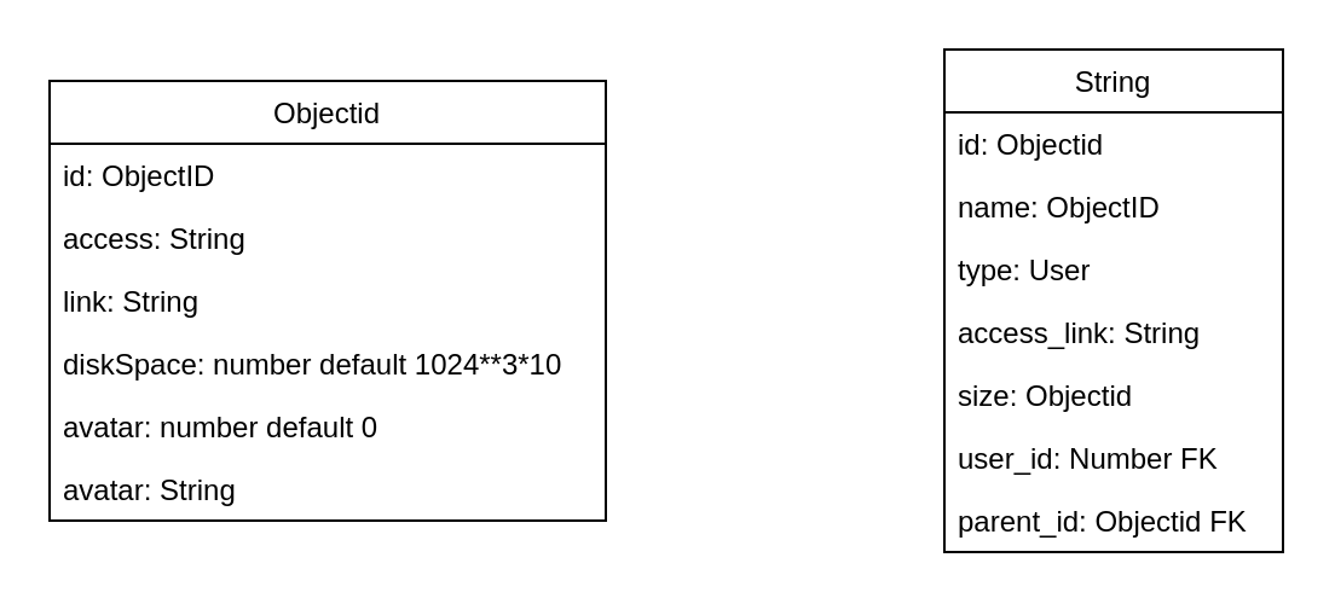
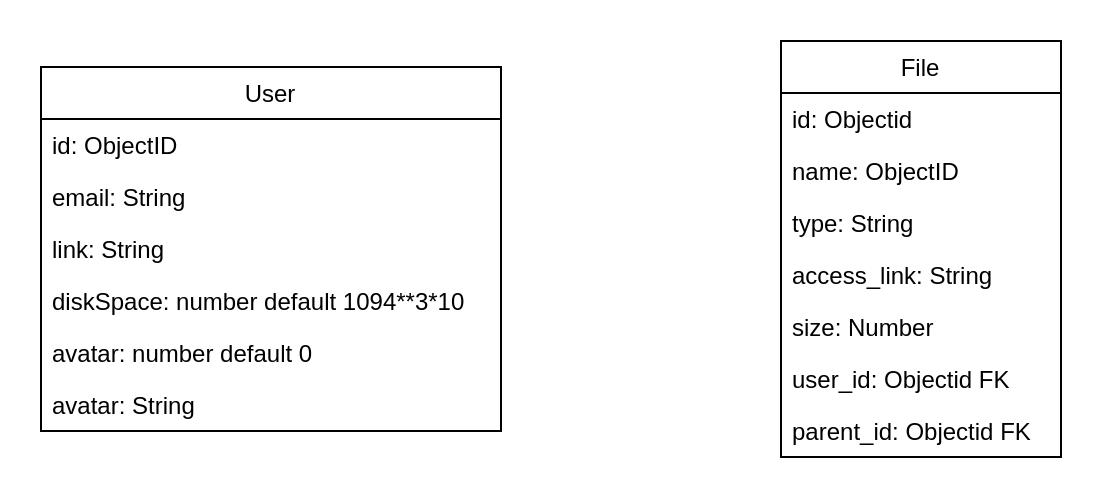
- <mxCell id="9" value="String" style="swimlane;fontStyle=0;childLayout=stackLayout;horizontal=1;startSize=26;fillColor=none;horizontalStack=0;resizeParent=1;resizeParentMax=0;resizeLast=0;collapsible=1;marginBottom=0;" vertex="1" parent="1"><mxGeometry x="390" y="20" width="140" height="208" as="geometry" /></mxCell>
+ <mxCell id="9" value="File" style="swimlane;fontStyle=0;childLayout=stackLayout;horizontal=1;startSize=26;fillColor=none;horizontalStack=0;resizeParent=1;resizeParentMax=0;resizeLast=0;collapsible=1;marginBottom=0;" vertex="1" parent="1"><mxGeometry x="390" y="20" width="140" height="208" as="geometry" /></mxCell>
- <mxCell id="2" value="Objectid" style="swimlane;fontStyle=0;childLayout=stackLayout;horizontal=1;startSize=26;fillColor=none;horizontalStack=0;resizeParent=1;resizeParentMax=0;resizeLast=0;collapsible=1;marginBottom=0;" vertex="1" parent="1"><mxGeometry x="20" y="33" width="230" height="182" as="geometry"><mxRectangle x="350" y="240" width="60" height="26" as="alternateBounds" /></mxGeometry></mxCell>
+ <mxCell id="2" value="User" style="swimlane;fontStyle=0;childLayout=stackLayout;horizontal=1;startSize=26;fillColor=none;horizontalStack=0;resizeParent=1;resizeParentMax=0;resizeLast=0;collapsible=1;marginBottom=0;" vertex="1" parent="1"><mxGeometry x="20" y="33" width="230" height="182" as="geometry"><mxRectangle x="350" y="240" width="60" height="26" as="alternateBounds" /></mxGeometry></mxCell>
- <mxCell id="4" value="access: String" style="text;strokeColor=none;fillColor=none;align=left;verticalAlign=top;spacingLeft=4;spacingRight=4;overflow=hidden;rotatable=0;points=[[0,0.5],[1,0.5]];portConstraint=eastwest;" vertex="1" parent="2"><mxGeometry y="52" width="230" height="26" as="geometry" /></mxCell>
+ <mxCell id="4" value="email: String" style="text;strokeColor=none;fillColor=none;align=left;verticalAlign=top;spacingLeft=4;spacingRight=4;overflow=hidden;rotatable=0;points=[[0,0.5],[1,0.5]];portConstraint=eastwest;" vertex="1" parent="2"><mxGeometry y="52" width="230" height="26" as="geometry" /></mxCell>
- <mxCell id="12" value="type: User&#10;" style="text;strokeColor=none;fillColor=none;align=left;verticalAlign=top;spacingLeft=4;spacingRight=4;overflow=hidden;rotatable=0;points=[[0,0.5],[1,0.5]];portConstraint=eastwest;" vertex="1" parent="9"><mxGeometry y="78" width="140" height="26" as="geometry" /></mxCell>
+ <mxCell id="12" value="type: String&#10;" style="text;strokeColor=none;fillColor=none;align=left;verticalAlign=top;spacingLeft=4;spacingRight=4;overflow=hidden;rotatable=0;points=[[0,0.5],[1,0.5]];portConstraint=eastwest;" vertex="1" parent="9"><mxGeometry y="78" width="140" height="26" as="geometry" /></mxCell>
- <mxCell id="6" value="diskSpace: number default 1024**3*10&#10;" style="text;strokeColor=none;fillColor=none;align=left;verticalAlign=top;spacingLeft=4;spacingRight=4;overflow=hidden;rotatable=0;points=[[0,0.5],[1,0.5]];portConstraint=eastwest;" vertex="1" parent="2"><mxGeometry y="104" width="230" height="26" as="geometry" /></mxCell>
+ <mxCell id="6" value="diskSpace: number default 1094**3*10&#10;" style="text;strokeColor=none;fillColor=none;align=left;verticalAlign=top;spacingLeft=4;spacingRight=4;overflow=hidden;rotatable=0;points=[[0,0.5],[1,0.5]];portConstraint=eastwest;" vertex="1" parent="2"><mxGeometry y="104" width="230" height="26" as="geometry" /></mxCell>
- <mxCell id="14" value="size: Objectid" style="text;strokeColor=none;fillColor=none;align=left;verticalAlign=top;spacingLeft=4;spacingRight=4;overflow=hidden;rotatable=0;points=[[0,0.5],[1,0.5]];portConstraint=eastwest;" vertex="1" parent="9"><mxGeometry y="130" width="140" height="26" as="geometry" /></mxCell>
+ <mxCell id="14" value="size: Number" style="text;strokeColor=none;fillColor=none;align=left;verticalAlign=top;spacingLeft=4;spacingRight=4;overflow=hidden;rotatable=0;points=[[0,0.5],[1,0.5]];portConstraint=eastwest;" vertex="1" parent="9"><mxGeometry y="130" width="140" height="26" as="geometry" /></mxCell>
- <mxCell id="15" value="user_id: Number FK" style="text;strokeColor=none;fillColor=none;align=left;verticalAlign=top;spacingLeft=4;spacingRight=4;overflow=hidden;rotatable=0;points=[[0,0.5],[1,0.5]];portConstraint=eastwest;" vertex="1" parent="9"><mxGeometry y="156" width="140" height="26" as="geometry" /></mxCell>
+ <mxCell id="15" value="user_id: Objectid FK" style="text;strokeColor=none;fillColor=none;align=left;verticalAlign=top;spacingLeft=4;spacingRight=4;overflow=hidden;rotatable=0;points=[[0,0.5],[1,0.5]];portConstraint=eastwest;" vertex="1" parent="9"><mxGeometry y="156" width="140" height="26" as="geometry" /></mxCell>
